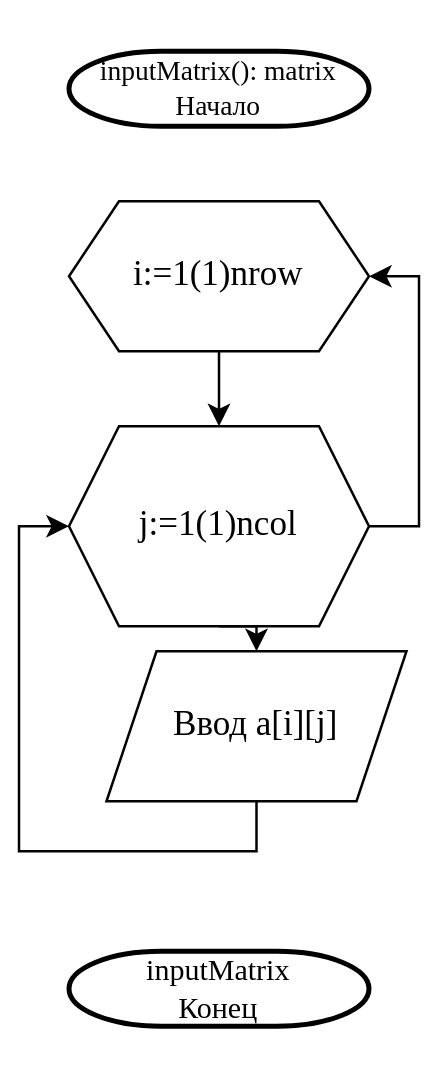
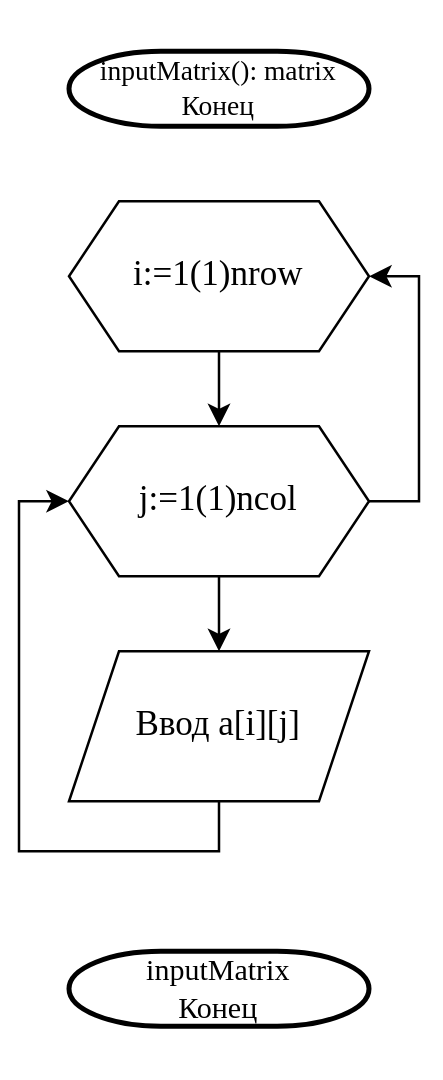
- <mxCell id="2" value="&lt;font style=&quot;font-size: 11px;&quot; face=&quot;Times New Roman&quot;&gt;inputMatrix(): matrix&lt;br style=&quot;font-size: 11px;&quot;&gt;Начало&lt;/font&gt;" style="strokeWidth=2;html=1;shape=mxgraph.flowchart.terminator;whiteSpace=wrap;fontSize=11;" vertex="1" parent="1"><mxGeometry width="120" height="30" as="geometry" x="20" y="20" /></mxCell>
+ <mxCell id="2" value="&lt;font style=&quot;font-size: 11px;&quot; face=&quot;Times New Roman&quot;&gt;inputMatrix(): matrix&lt;br style=&quot;font-size: 11px;&quot;&gt;Конец&lt;/font&gt;" style="strokeWidth=2;html=1;shape=mxgraph.flowchart.terminator;whiteSpace=wrap;fontSize=11;" vertex="1" parent="1"><mxGeometry width="120" height="30" as="geometry" x="20" y="20" /></mxCell>
- <mxCell id="7" value="j:=1(1)ncol" style="shape=hexagon;perimeter=hexagonPerimeter2;whiteSpace=wrap;html=1;fixedSize=1;fontSize=14;fontFamily=Times New Roman;" vertex="1" parent="1"><mxGeometry x="20" y="170" width="120" height="80" as="geometry" /></mxCell>
+ <mxCell id="7" value="j:=1(1)ncol" style="shape=hexagon;perimeter=hexagonPerimeter2;whiteSpace=wrap;html=1;fixedSize=1;fontSize=14;fontFamily=Times New Roman;" vertex="1" parent="1"><mxGeometry y="170" width="120" height="60" as="geometry" x="20" /></mxCell>
- <mxCell id="9" value="&lt;font face=&quot;Times New Roman&quot; style=&quot;font-size: 14px&quot;&gt;Ввод a[i][j]&lt;/font&gt;" style="shape=parallelogram;perimeter=parallelogramPerimeter;whiteSpace=wrap;html=1;fixedSize=1;fontSize=11;" vertex="1" parent="1"><mxGeometry x="35" y="260" width="120" height="60" as="geometry" /></mxCell>
+ <mxCell id="9" value="&lt;font face=&quot;Times New Roman&quot; style=&quot;font-size: 14px&quot;&gt;Ввод a[i][j]&lt;/font&gt;" style="shape=parallelogram;perimeter=parallelogramPerimeter;whiteSpace=wrap;html=1;fixedSize=1;fontSize=11;" vertex="1" parent="1"><mxGeometry x="20" y="260" width="120" height="60" as="geometry" /></mxCell>
